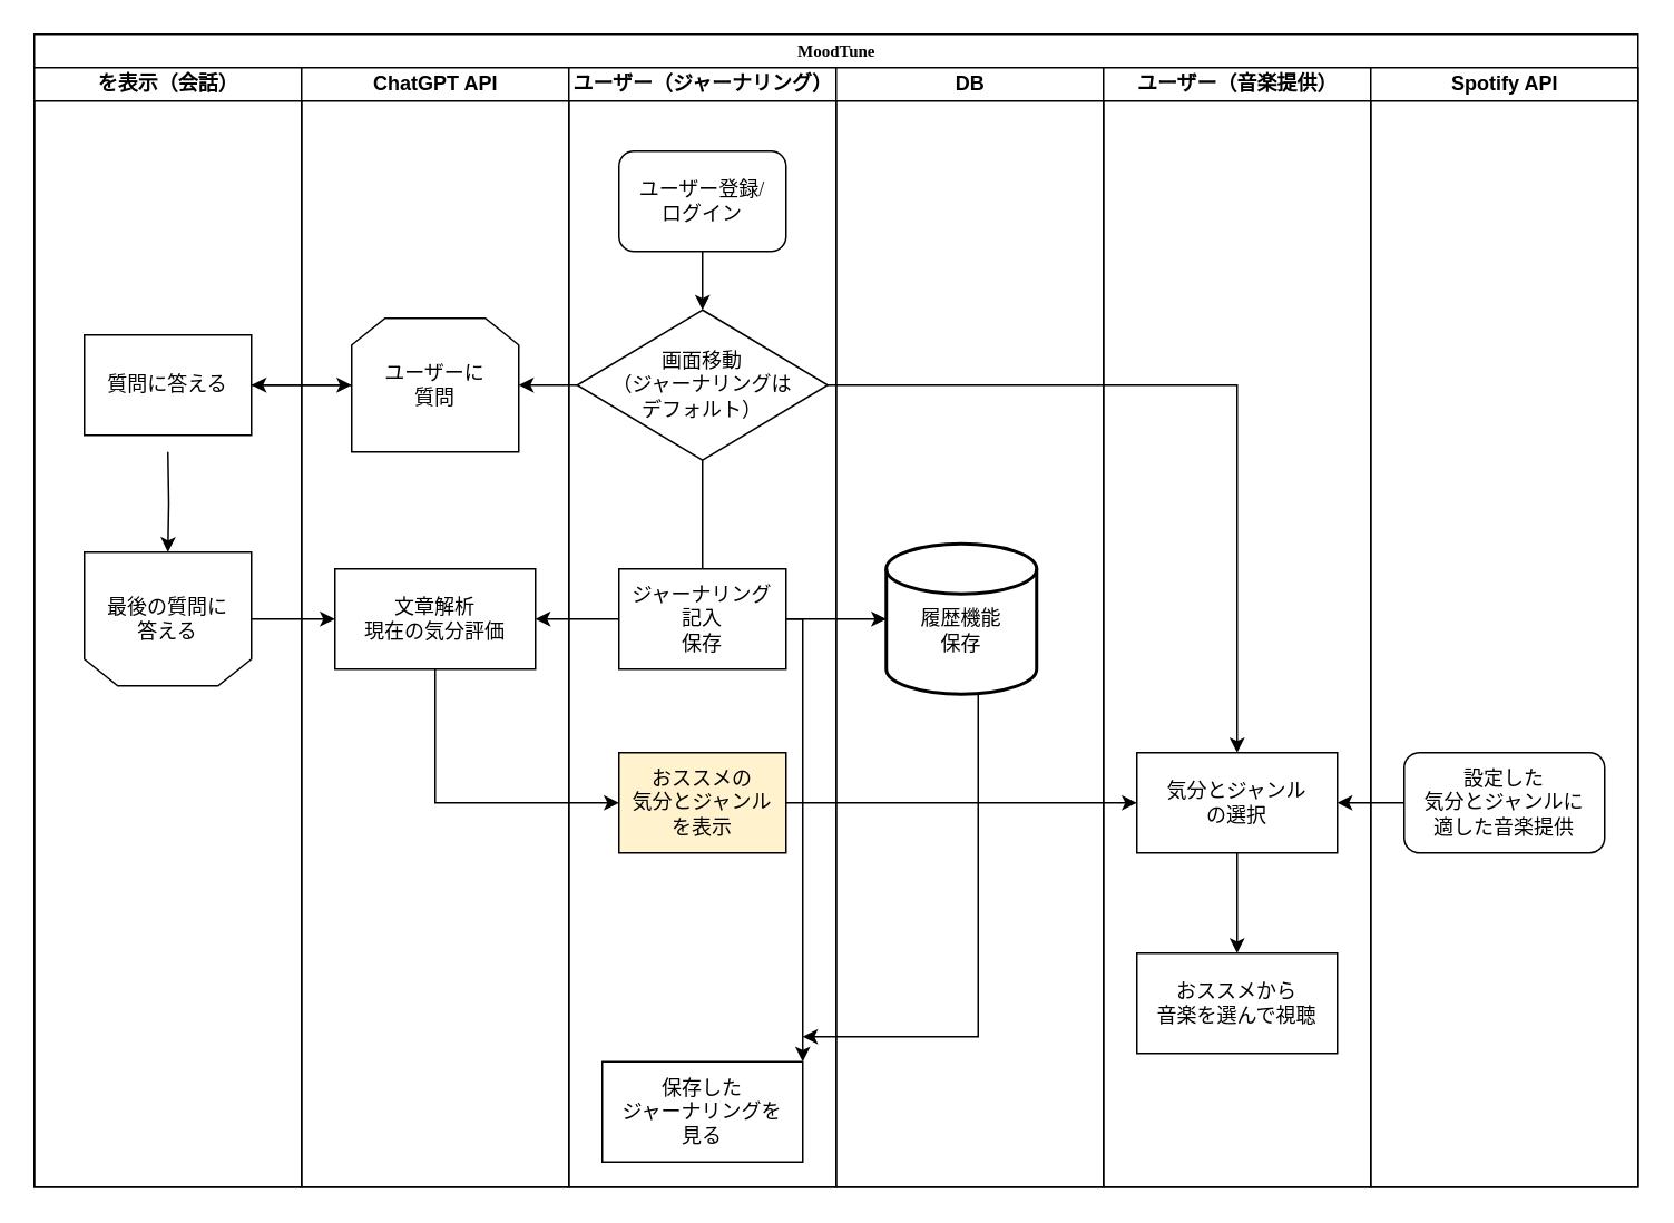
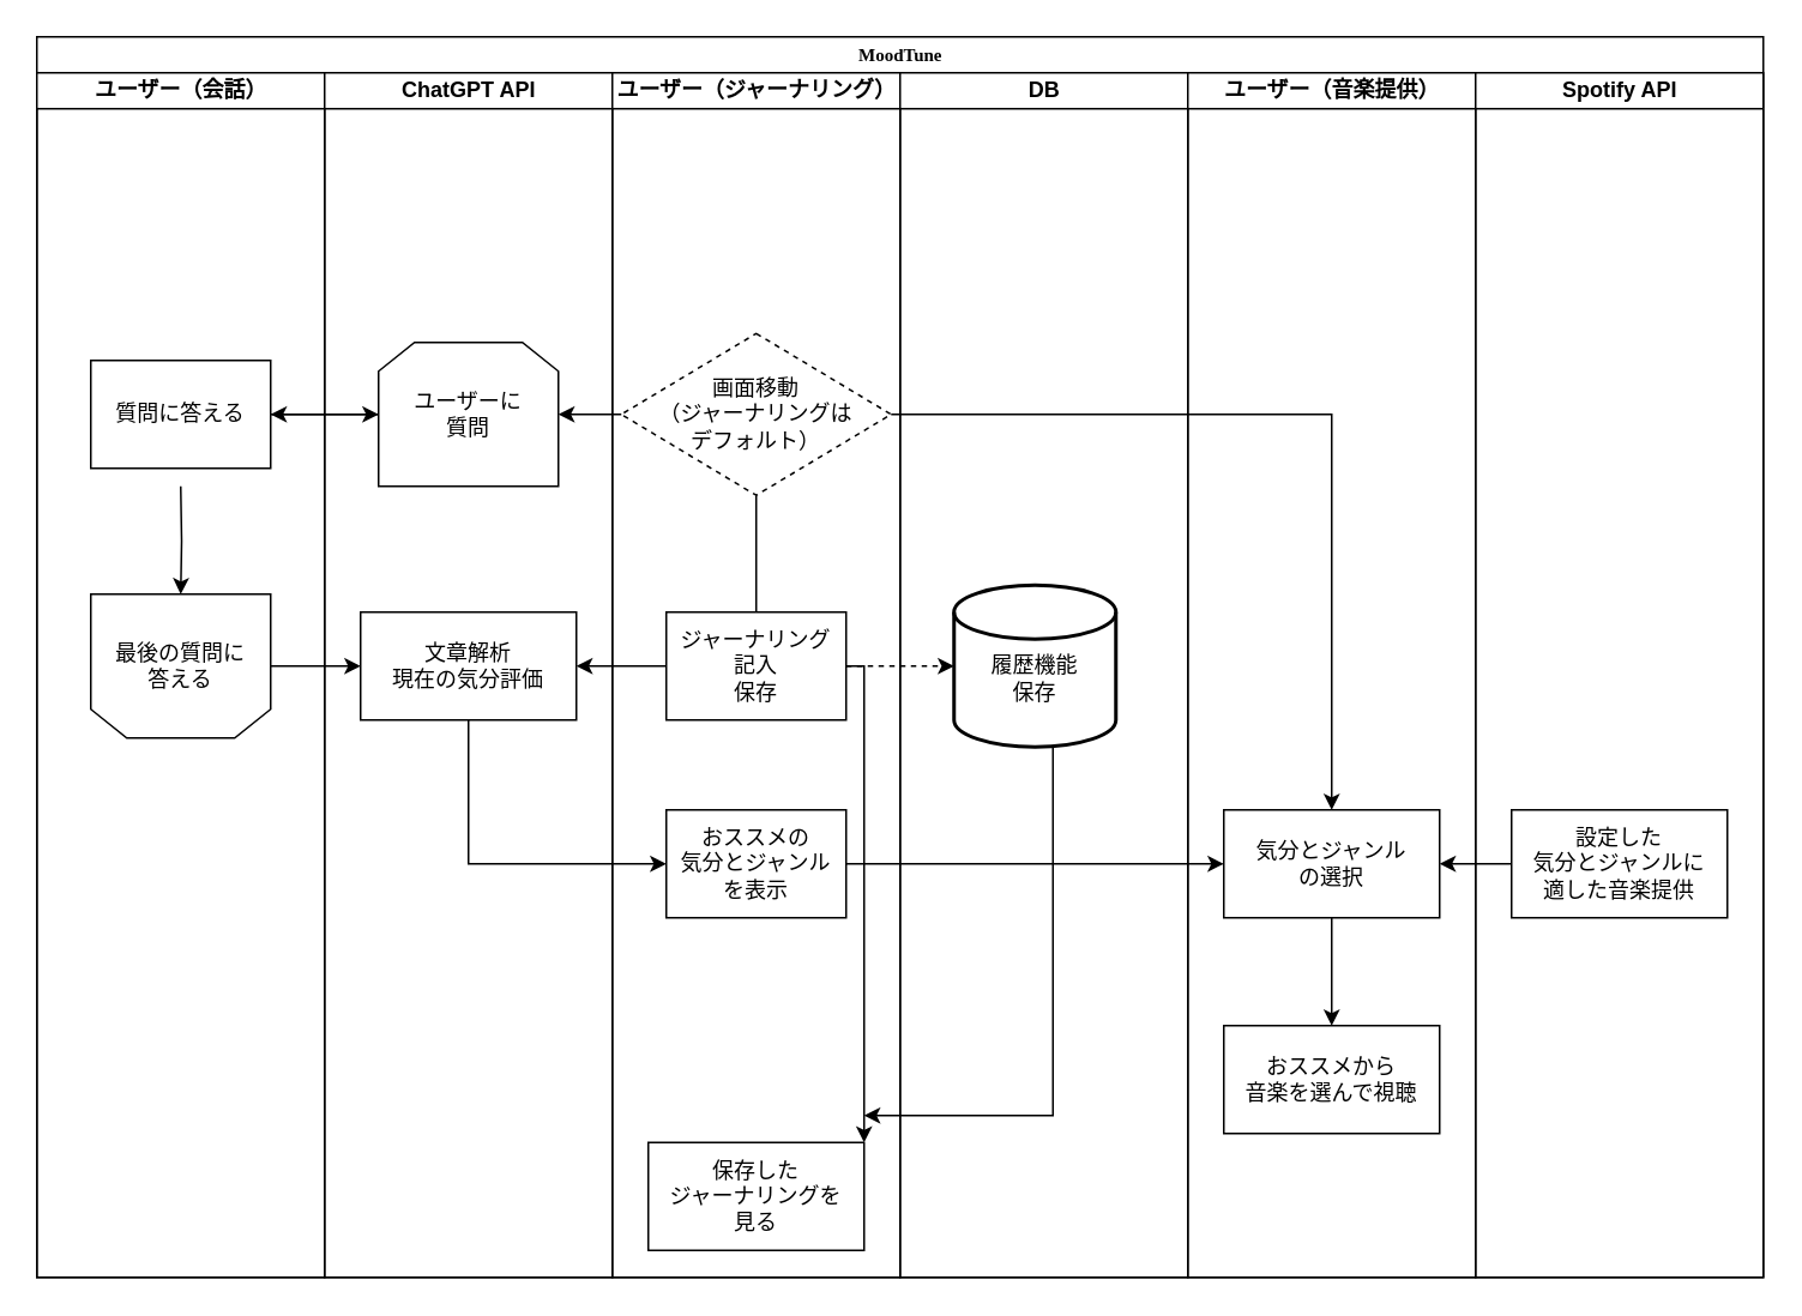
- <mxCell id="3" value="を表示（会話）" style="swimlane;html=1;startSize=20;" parent="2" vertex="1"><mxGeometry y="20" width="160" height="670" as="geometry" /></mxCell>
+ <mxCell id="3" value="ユーザー（会話）" style="swimlane;html=1;startSize=20;" parent="2" vertex="1"><mxGeometry y="20" width="160" height="670" as="geometry" /></mxCell>
- <mxCell id="15" value="&lt;div&gt;&lt;span style=&quot;font-size: 12px;&quot;&gt;ユーザー登録/&lt;/span&gt;&lt;/div&gt;&lt;span style=&quot;font-size: 12px;&quot;&gt;ログイン&lt;/span&gt;" style="rounded=1;whiteSpace=wrap;html=1;shadow=0;labelBackgroundColor=none;strokeWidth=1;fontFamily=Verdana;fontSize=8;align=center;" parent="11" vertex="1"><mxGeometry x="30" y="50" width="100" height="60" as="geometry" /></mxCell>
- <mxCell id="14" style="edgeStyle=orthogonalEdgeStyle;rounded=0;orthogonalLoop=1;jettySize=auto;html=1;exitX=0.5;exitY=1;exitDx=0;exitDy=0;entryX=0.5;entryY=0;entryDx=0;entryDy=0;" parent="11" source="15" target="13" edge="1"><mxGeometry relative="1" as="geometry" /></mxCell>
- <mxCell id="13" value="&lt;div&gt;&lt;font style=&quot;font-size: 12px;&quot;&gt;画面移動&lt;/font&gt;&lt;/div&gt;&lt;div&gt;&lt;font style=&quot;font-size: 12px;&quot;&gt;（&lt;/font&gt;&lt;span style=&quot;font-size: 12px; background-color: initial;&quot;&gt;ジャーナリングは&lt;/span&gt;&lt;/div&gt;&lt;div&gt;&lt;span style=&quot;font-size: 12px; background-color: initial;&quot;&gt;デフォルト）&lt;/span&gt;&lt;/div&gt;" style="rhombus;whiteSpace=wrap;html=1;rounded=0;shadow=0;labelBackgroundColor=none;strokeWidth=1;fontFamily=Verdana;fontSize=8;align=center;" parent="11" vertex="1"><mxGeometry x="5" y="145" width="150" height="90" as="geometry" /></mxCell>
+ <mxCell id="13" value="&lt;div&gt;&lt;font style=&quot;font-size: 12px;&quot;&gt;画面移動&lt;/font&gt;&lt;/div&gt;&lt;div&gt;&lt;font style=&quot;font-size: 12px;&quot;&gt;（&lt;/font&gt;&lt;span style=&quot;font-size: 12px; background-color: initial;&quot;&gt;ジャーナリングは&lt;/span&gt;&lt;/div&gt;&lt;div&gt;&lt;span style=&quot;font-size: 12px; background-color: initial;&quot;&gt;デフォルト）&lt;/span&gt;&lt;/div&gt;" style="rhombus;whiteSpace=wrap;html=1;rounded=0;shadow=0;labelBackgroundColor=none;strokeWidth=1;fontFamily=Verdana;fontSize=8;align=center;dashed=1;" parent="11" vertex="1"><mxGeometry x="5" y="145" width="150" height="90" as="geometry" /></mxCell>
- <mxCell id="31" style="edgeStyle=orthogonalEdgeStyle;rounded=0;orthogonalLoop=1;jettySize=auto;html=1;exitX=1;exitY=0.5;exitDx=0;exitDy=0;entryX=0;entryY=0.5;entryDx=0;entryDy=0;entryPerimeter=0;" parent="2" source="16" target="22" edge="1"><mxGeometry relative="1" as="geometry" /></mxCell>
+ <mxCell id="31" style="edgeStyle=orthogonalEdgeStyle;rounded=0;orthogonalLoop=1;jettySize=auto;html=1;exitX=1;exitY=0.5;exitDx=0;exitDy=0;entryX=0;entryY=0.5;entryDx=0;entryDy=0;entryPerimeter=0;dashed=1;" parent="2" source="16" target="22" edge="1"><mxGeometry relative="1" as="geometry" /></mxCell>
- <mxCell id="17" value="おススメの&lt;div&gt;気分とジャンル&lt;/div&gt;&lt;div&gt;を表示&lt;/div&gt;" style="rounded=0;whiteSpace=wrap;html=1;fillColor=#fff2cc;" vertex="1" parent="11"><mxGeometry x="30" y="410" width="100" height="60" as="geometry" /></mxCell>
+ <mxCell id="17" value="おススメの&lt;div&gt;気分とジャンル&lt;/div&gt;&lt;div&gt;を表示&lt;/div&gt;" style="rounded=0;whiteSpace=wrap;html=1;" vertex="1" parent="11"><mxGeometry x="30" y="410" width="100" height="60" as="geometry" /></mxCell>
- <mxCell id="28" value="設定した&lt;div&gt;気分とジャンルに&lt;div&gt;適した音楽提供&lt;/div&gt;&lt;/div&gt;" style="whiteSpace=wrap;html=1;rounded=1;" vertex="1" parent="27"><mxGeometry x="20" y="410" width="120" height="60" as="geometry" /></mxCell>
+ <mxCell id="28" value="設定した&lt;div&gt;気分とジャンルに&lt;div&gt;適した音楽提供&lt;/div&gt;&lt;/div&gt;" style="rounded=0;whiteSpace=wrap;html=1;" vertex="1" parent="27"><mxGeometry x="20" y="410" width="120" height="60" as="geometry" /></mxCell>
